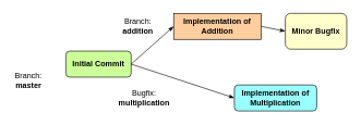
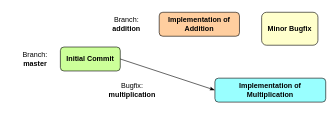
- <mxCell id="4" value="Implementation of Addition" style="whiteSpace=wrap;html=1;fillColor=#FFCE9F;fontStyle=1;rounded=0;" vertex="1" parent="1"><mxGeometry x="265" y="20" width="134" height="40" as="geometry" /></mxCell>
+ <mxCell id="4" value="Implementation of Addition" style="rounded=1;whiteSpace=wrap;html=1;fillColor=#FFCE9F;fontStyle=1" vertex="1" parent="1"><mxGeometry x="265" y="20" width="134" height="40" as="geometry" /></mxCell>
- <mxCell id="8" style="edgeStyle=none;rounded=0;orthogonalLoop=1;jettySize=auto;html=1;exitX=1;exitY=0.5;exitDx=0;exitDy=0;entryX=0;entryY=0.5;entryDx=0;entryDy=0;endArrow=classicThin;endFill=1;" edge="1" parent="1" source="4" target="5"><mxGeometry relative="1" as="geometry"><mxPoint x="219" y="100" as="sourcePoint" /><mxPoint x="275" y="50" as="targetPoint" /></mxGeometry></mxCell>
- <mxCell id="3" style="edgeStyle=none;rounded=0;orthogonalLoop=1;jettySize=auto;html=1;exitX=1;exitY=0.5;exitDx=0;exitDy=0;entryX=0;entryY=0.5;entryDx=0;entryDy=0;endArrow=classicThin;endFill=1;" parent="1" source="2" target="4" edge="1"><mxGeometry relative="1" as="geometry"><mxPoint x="204" y="40" as="targetPoint" /></mxGeometry></mxCell>
- <mxCell id="10" value="Branch:&lt;br&gt;&lt;b&gt;master&lt;/b&gt;" style="text;html=1;strokeColor=none;fillColor=none;align=center;verticalAlign=middle;whiteSpace=wrap;rounded=0;" vertex="1" parent="1"><mxGeometry x="5" y="108" width="76" height="30" as="geometry" /></mxCell>
+ <mxCell id="10" value="Branch:&lt;br&gt;&lt;b&gt;master&lt;/b&gt;" style="text;html=1;strokeColor=none;fillColor=none;align=center;verticalAlign=middle;whiteSpace=wrap;rounded=0;" vertex="1" parent="1"><mxGeometry x="20" y="83" width="76" height="30" as="geometry" /></mxCell>
- <mxCell id="6" value="Implementation of Multiplication" style="rounded=1;whiteSpace=wrap;html=1;fillColor=#99FFFF;fontStyle=1" vertex="1" parent="1"><mxGeometry x="358" y="130" width="126" height="40" as="geometry" /></mxCell>
+ <mxCell id="6" value="Implementation of Multiplication" style="rounded=1;whiteSpace=wrap;html=1;fillColor=#99FFFF;fontStyle=1" vertex="1" parent="1"><mxGeometry x="358" y="130" width="185" height="40" as="geometry" /></mxCell>
